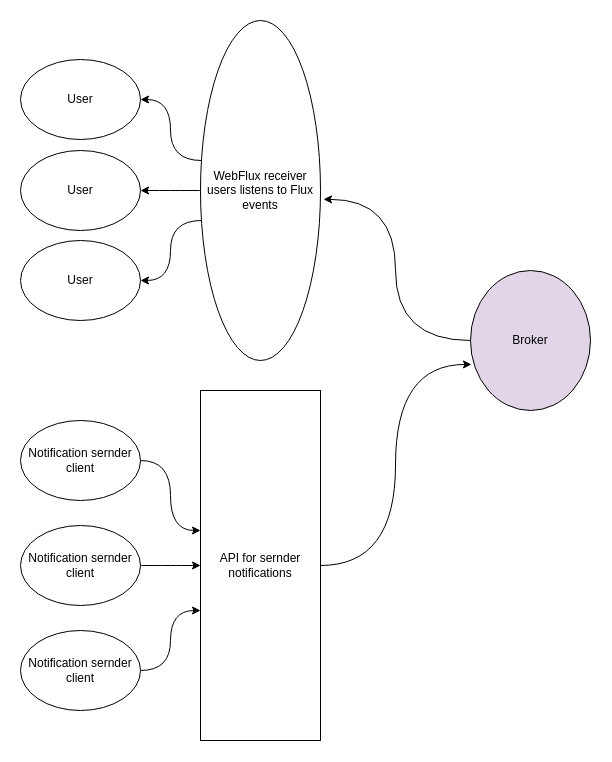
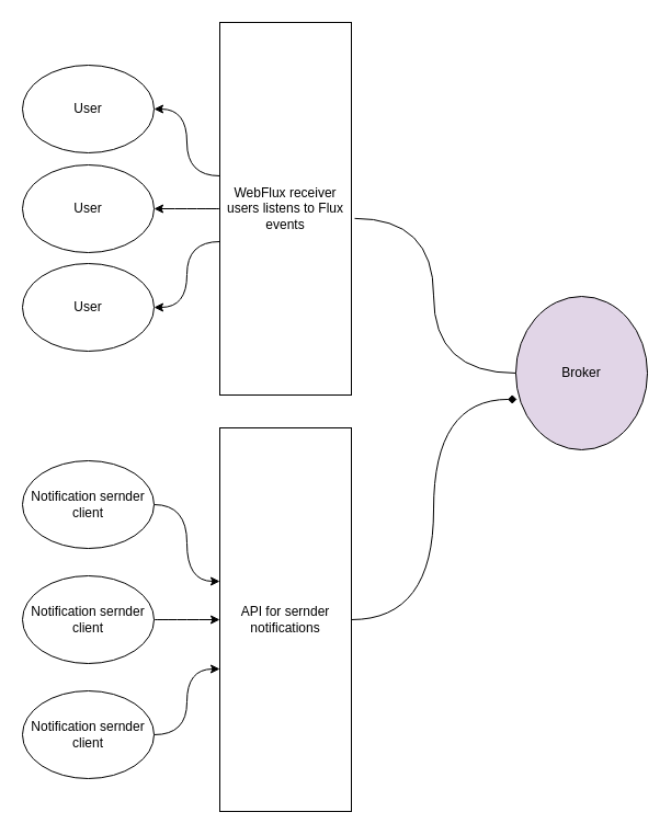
- <mxCell id="6" value="WebFlux receiver&lt;br&gt;users listens to Flux events" style="ellipse;whiteSpace=wrap;html=1;" vertex="1" parent="1"><mxGeometry x="200" y="20" width="120" height="340" as="geometry" /></mxCell>
+ <mxCell id="6" value="WebFlux receiver&lt;br&gt;users listens to Flux events" style="rounded=0;whiteSpace=wrap;html=1;" vertex="1" parent="1"><mxGeometry x="200" y="20" width="120" height="340" as="geometry" /></mxCell>
- <mxCell id="9" style="edgeStyle=orthogonalEdgeStyle;curved=1;rounded=0;orthogonalLoop=1;jettySize=auto;html=1;entryX=1.025;entryY=0.526;entryDx=0;entryDy=0;entryPerimeter=0;" edge="1" parent="1" source="10" target="6"><mxGeometry relative="1" as="geometry" /></mxCell>
+ <mxCell id="9" style="edgeStyle=orthogonalEdgeStyle;curved=1;rounded=0;orthogonalLoop=1;jettySize=auto;html=1;entryX=1.025;entryY=0.526;entryDx=0;entryDy=0;entryPerimeter=0;endArrow=none;" edge="1" parent="1" source="10" target="6"><mxGeometry relative="1" as="geometry" /></mxCell>
- <mxCell id="11" style="edgeStyle=orthogonalEdgeStyle;curved=1;rounded=0;orthogonalLoop=1;jettySize=auto;html=1;entryX=0.008;entryY=0.671;entryDx=0;entryDy=0;entryPerimeter=0;" edge="1" parent="1" source="12" target="10"><mxGeometry relative="1" as="geometry" /></mxCell>
+ <mxCell id="11" style="edgeStyle=orthogonalEdgeStyle;curved=1;rounded=0;orthogonalLoop=1;jettySize=auto;html=1;entryX=0.008;entryY=0.671;entryDx=0;entryDy=0;entryPerimeter=0;endArrow=diamond;" edge="1" parent="1" source="12" target="10"><mxGeometry relative="1" as="geometry" /></mxCell>
